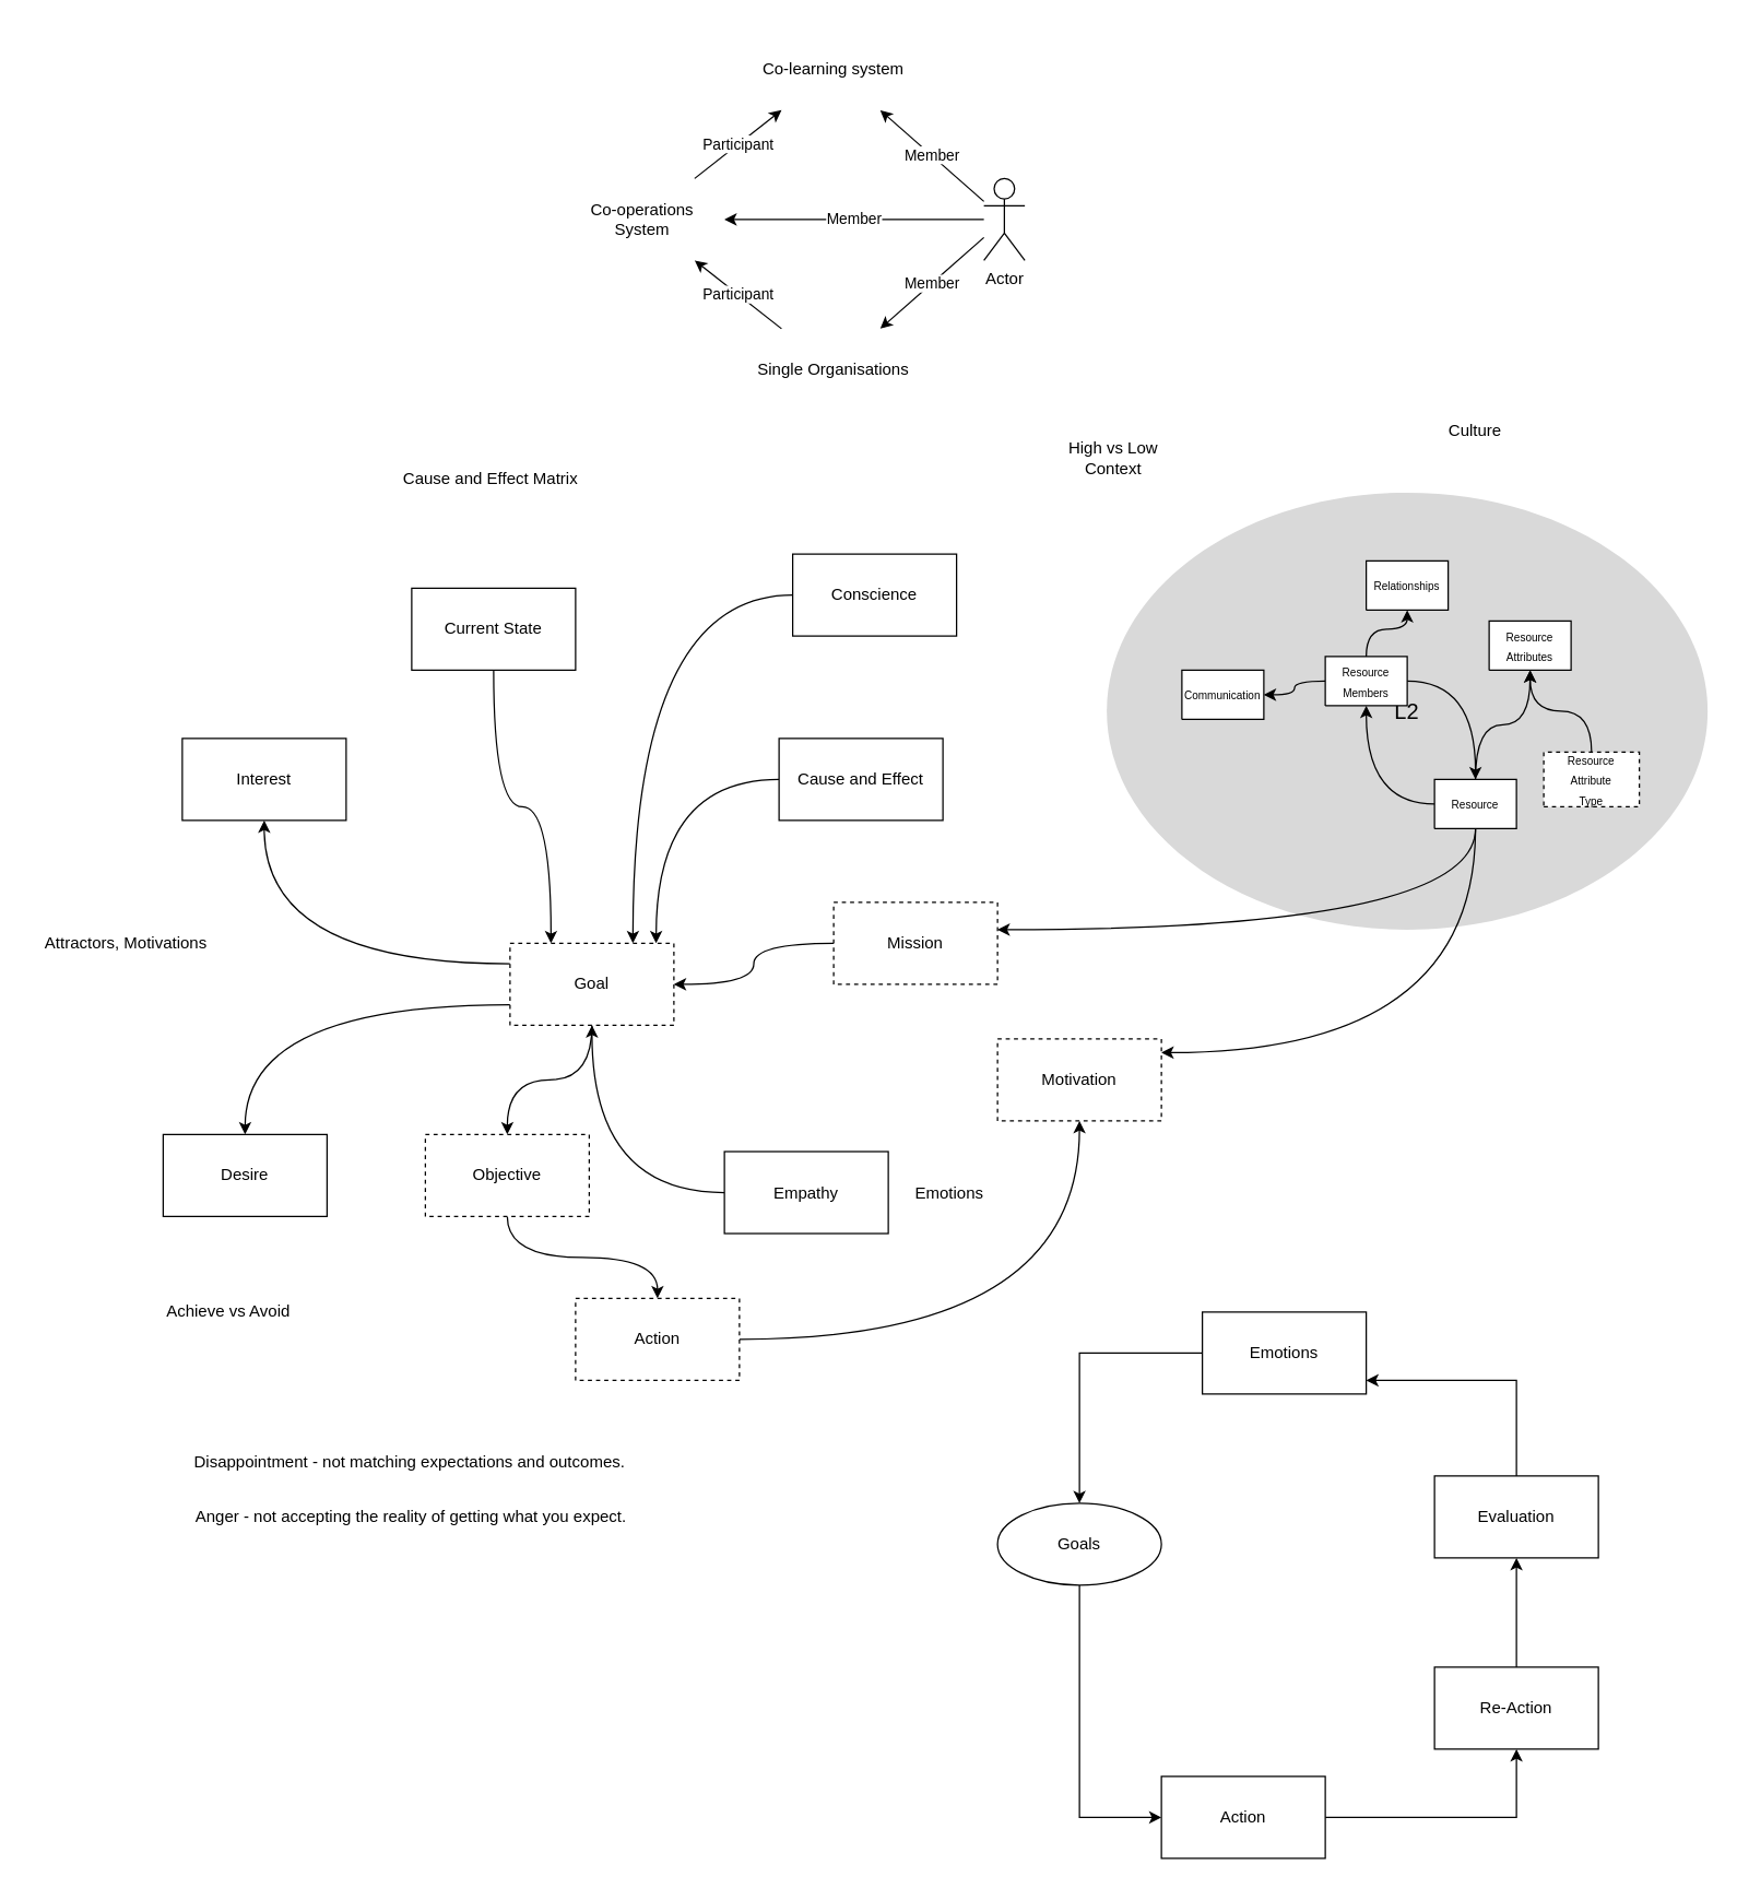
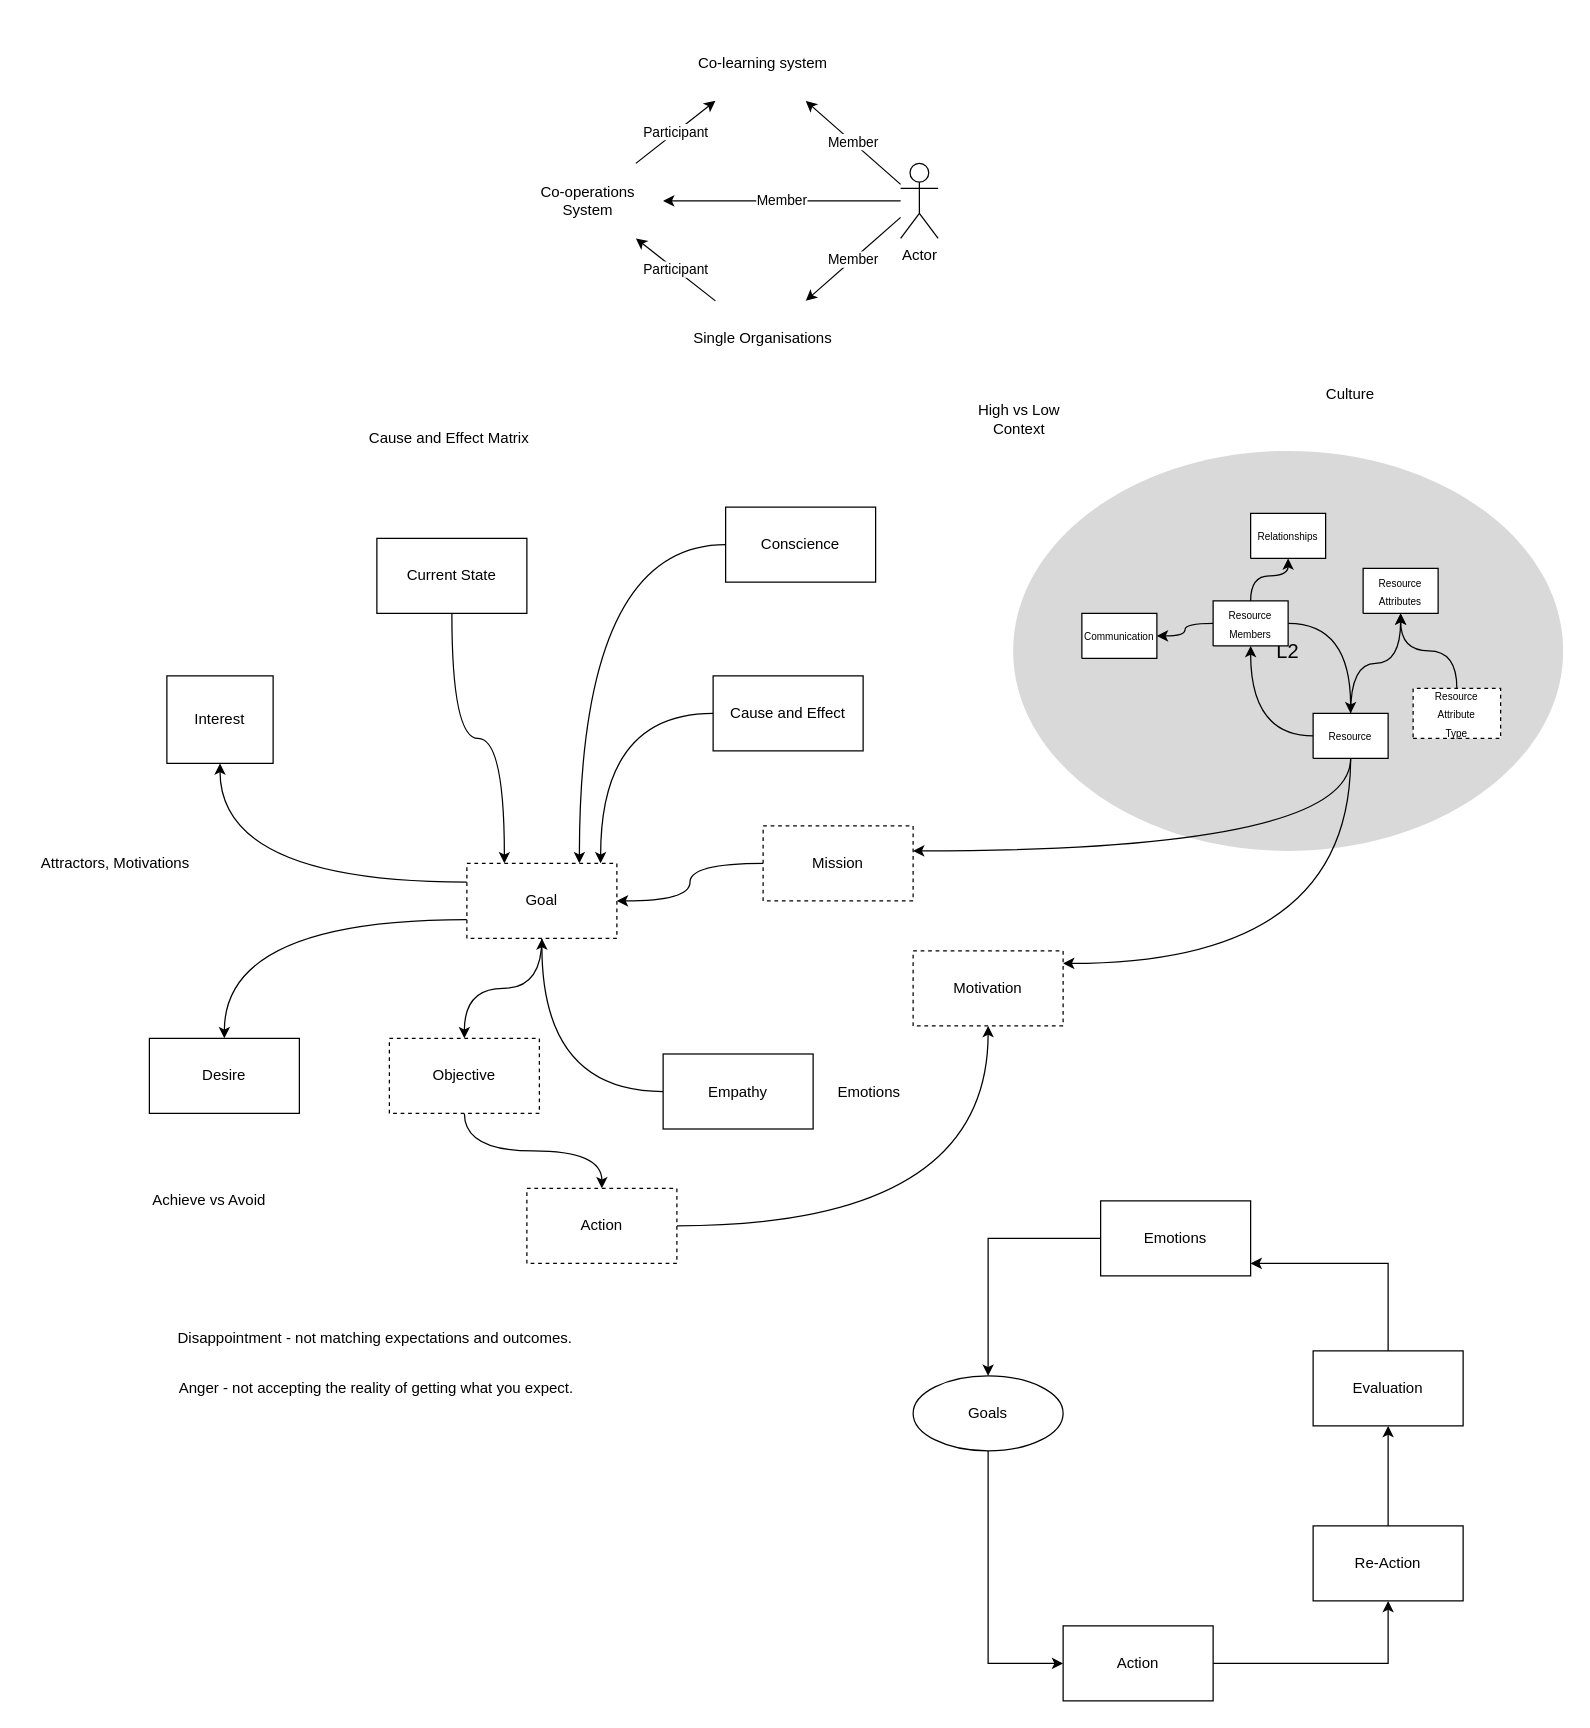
- <mxCell id="28" value="Interest" style="rounded=0;whiteSpace=wrap;html=1;" parent="1" vertex="1"><mxGeometry x="133" y="540" width="120" height="60" as="geometry" /></mxCell>
+ <mxCell id="28" value="Interest" style="rounded=0;whiteSpace=wrap;html=1;" parent="1" vertex="1"><mxGeometry x="133" y="540" width="85" height="70" as="geometry" /></mxCell>
